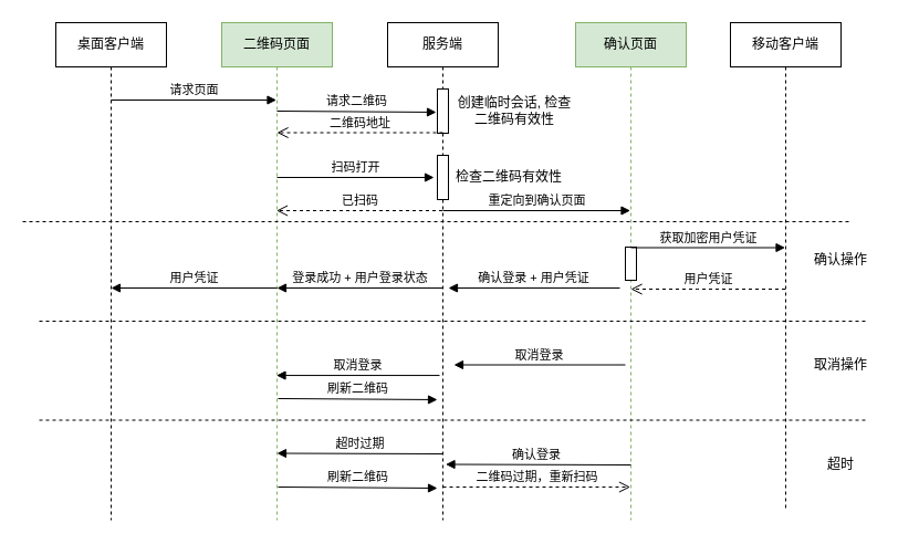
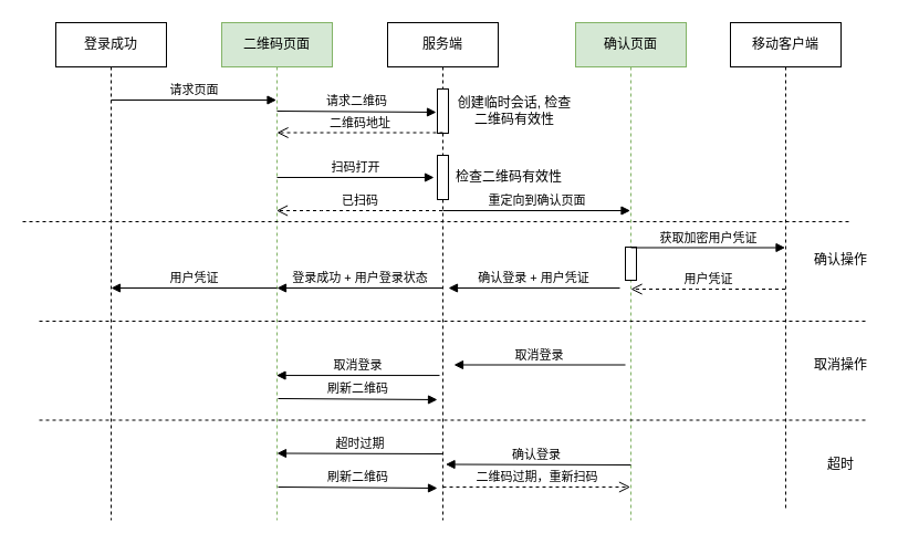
- <mxCell id="12" value="桌面客户端" style="shape=umlLifeline;perimeter=lifelinePerimeter;whiteSpace=wrap;html=1;container=1;collapsible=0;recursiveResize=0;outlineConnect=0;" vertex="1" parent="1"><mxGeometry x="50" y="20" width="100" height="450" as="geometry" /></mxCell>
+ <mxCell id="12" value="登录成功" style="shape=umlLifeline;perimeter=lifelinePerimeter;whiteSpace=wrap;html=1;container=1;collapsible=0;recursiveResize=0;outlineConnect=0;" vertex="1" parent="1"><mxGeometry x="50" y="20" width="100" height="450" as="geometry" /></mxCell>
